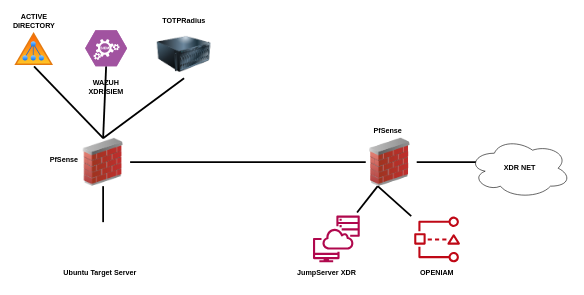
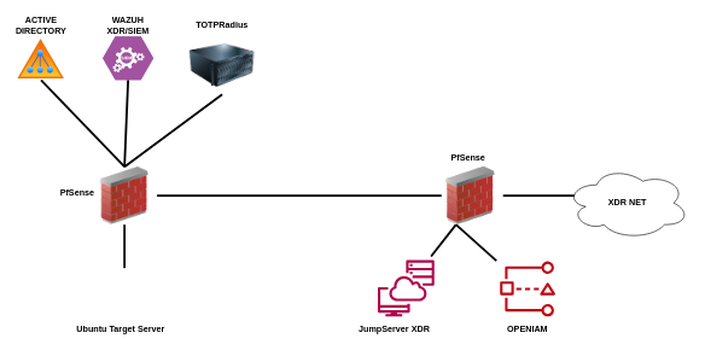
- <mxCell id="19" value="&lt;b&gt;WAZUH XDR/SIEM&lt;/b&gt;" style="text;strokeColor=none;align=center;fillColor=none;html=1;verticalAlign=middle;whiteSpace=wrap;rounded=0;" parent="1" vertex="1"><mxGeometry x="146" y="130" width="60" height="30" as="geometry" /></mxCell>
+ <mxCell id="19" value="&lt;b&gt;WAZUH XDR/SIEM&lt;/b&gt;" style="text;strokeColor=none;align=center;fillColor=none;html=1;verticalAlign=middle;whiteSpace=wrap;rounded=0;" parent="1" vertex="1"><mxGeometry x="146" y="20" width="60" height="30" as="geometry" /></mxCell>
